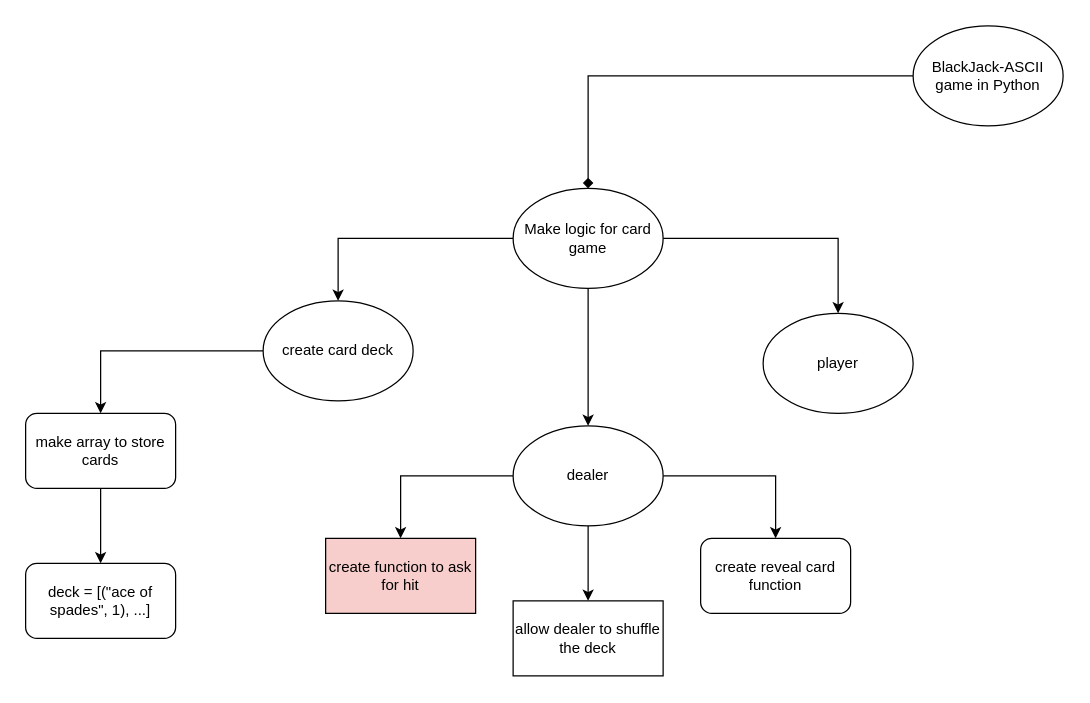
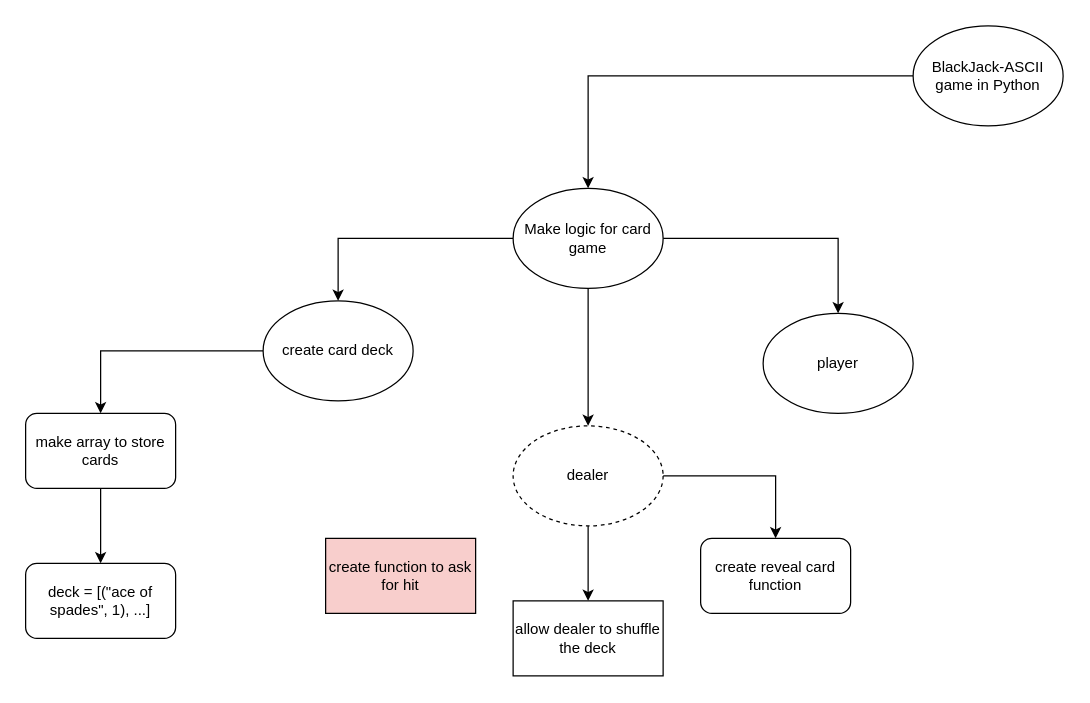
- <mxCell id="2" value="" style="edgeStyle=orthogonalEdgeStyle;rounded=0;orthogonalLoop=1;jettySize=auto;html=1;endArrow=diamond;" edge="1" parent="1" source="3" target="7"><mxGeometry relative="1" as="geometry" /></mxCell>
+ <mxCell id="2" value="" style="edgeStyle=orthogonalEdgeStyle;rounded=0;orthogonalLoop=1;jettySize=auto;html=1;" edge="1" parent="1" source="3" target="7"><mxGeometry relative="1" as="geometry" /></mxCell>
- <mxCell id="11" value="" style="edgeStyle=orthogonalEdgeStyle;rounded=0;orthogonalLoop=1;jettySize=auto;html=1;" edge="1" parent="1" source="13" target="19"><mxGeometry relative="1" as="geometry" /></mxCell>
- <mxCell id="13" value="dealer" style="ellipse;whiteSpace=wrap;html=1;" vertex="1" parent="1"><mxGeometry x="410" y="340" width="120" height="80" as="geometry" /></mxCell>
+ <mxCell id="13" value="dealer" style="ellipse;whiteSpace=wrap;html=1;dashed=1;" vertex="1" parent="1"><mxGeometry x="410" y="340" width="120" height="80" as="geometry" /></mxCell>
